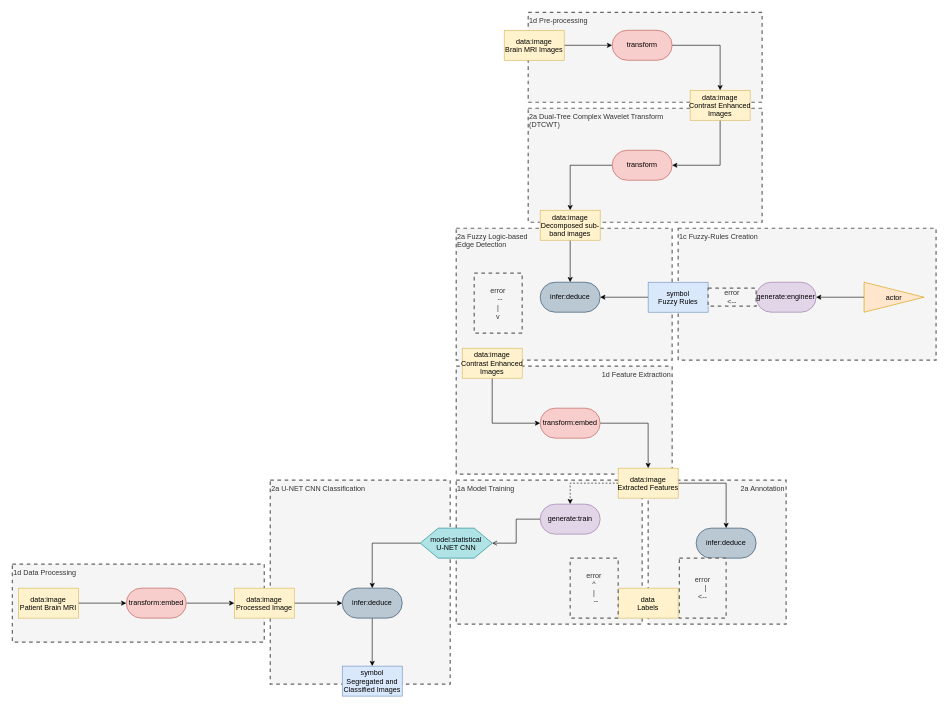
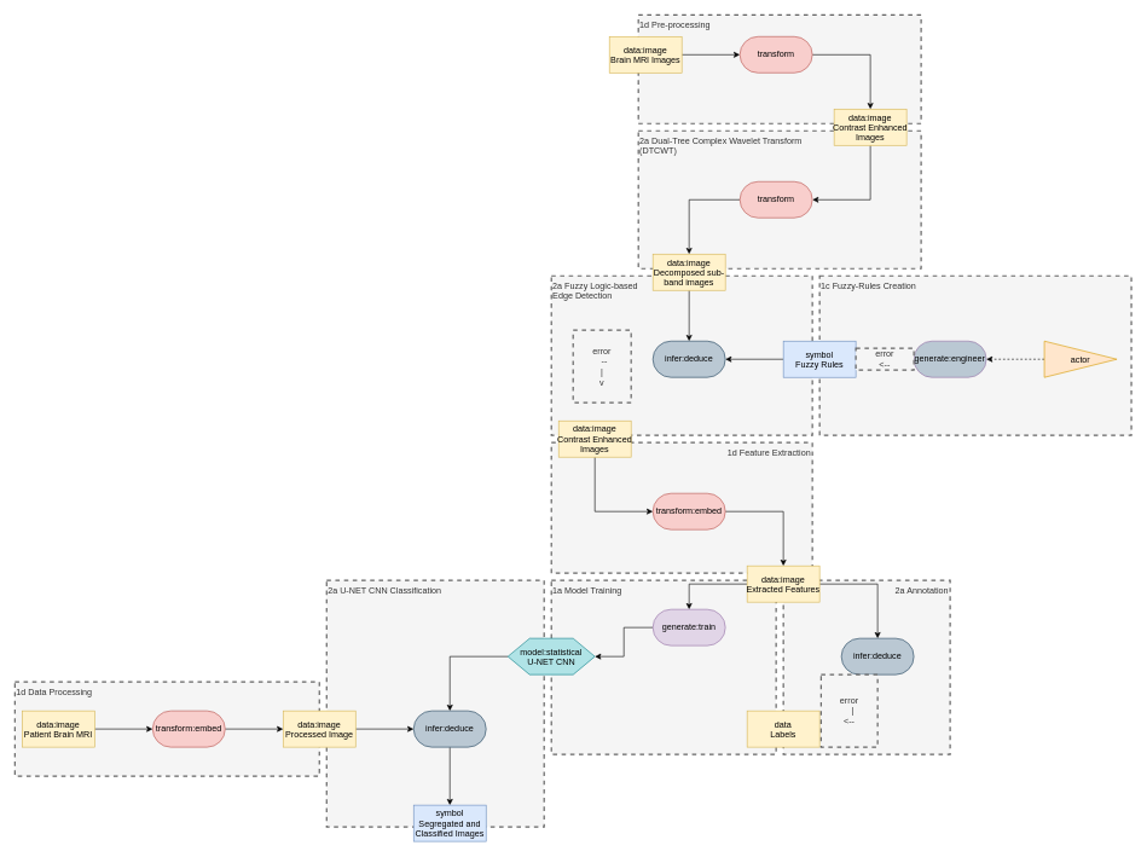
- <mxCell id="24" value="generate:engineer" style="rounded=1;whiteSpace=wrap;html=1;arcSize=50;fillColor=#e1d5e7;strokeColor=#9673a6;" name="generate:engineer" vertex="1" parent="1"><mxGeometry x="1260" y="470" width="100" height="50" as="geometry" /></mxCell>
+ <mxCell id="24" value="generate:engineer" style="rounded=1;whiteSpace=wrap;html=1;arcSize=50;fillColor=#bac8d3;strokeColor=#9673a6;" name="generate:engineer" vertex="1" parent="1"><mxGeometry x="1260" y="470" width="100" height="50" as="geometry" /></mxCell>
- <mxCell id="25" style="edgeStyle=orthogonalEdgeStyle;rounded=0;orthogonalLoop=1;jettySize=auto;html=1;exitX=0;exitY=0.5;exitDx=0;exitDy=0;entryX=1;entryY=0.5;entryDx=0;entryDy=0;" edge="1" parent="1" source="26" target="24"><mxGeometry relative="1" as="geometry" /></mxCell>
+ <mxCell id="25" style="edgeStyle=orthogonalEdgeStyle;rounded=0;orthogonalLoop=1;jettySize=auto;html=1;exitX=0;exitY=0.5;exitDx=0;exitDy=0;entryX=1;entryY=0.5;entryDx=0;entryDy=0;dashed=1;" edge="1" parent="1" source="26" target="24"><mxGeometry relative="1" as="geometry" /></mxCell>
- <mxCell id="34" style="edgeStyle=orthogonalEdgeStyle;rounded=0;orthogonalLoop=1;jettySize=auto;html=1;exitX=0;exitY=0.5;exitDx=0;exitDy=0;entryX=0.5;entryY=0;entryDx=0;entryDy=0;dashed=1;" edge="1" parent="1" source="35" target="40"><mxGeometry relative="1" as="geometry" /></mxCell>
+ <mxCell id="34" style="edgeStyle=orthogonalEdgeStyle;rounded=0;orthogonalLoop=1;jettySize=auto;html=1;exitX=0;exitY=0.5;exitDx=0;exitDy=0;entryX=0.5;entryY=0;entryDx=0;entryDy=0;" edge="1" parent="1" source="35" target="40"><mxGeometry relative="1" as="geometry" /></mxCell>
- <mxCell id="39" style="edgeStyle=orthogonalEdgeStyle;rounded=0;orthogonalLoop=1;jettySize=auto;html=1;exitX=0;exitY=0.5;exitDx=0;exitDy=0;entryX=1;entryY=0.5;entryDx=0;entryDy=0;endArrow=open;" edge="1" parent="1" source="40" target="43"><mxGeometry relative="1" as="geometry" /></mxCell>
+ <mxCell id="39" style="edgeStyle=orthogonalEdgeStyle;rounded=0;orthogonalLoop=1;jettySize=auto;html=1;exitX=0;exitY=0.5;exitDx=0;exitDy=0;entryX=1;entryY=0.5;entryDx=0;entryDy=0;" edge="1" parent="1" source="40" target="43"><mxGeometry relative="1" as="geometry" /></mxCell>
- <mxCell id="41" value="&lt;div&gt;error&lt;/div&gt;&lt;div&gt;^&lt;/div&gt;&lt;div&gt;|&lt;/div&gt;&lt;div&gt;&amp;nbsp; --&lt;/div&gt;" style="text;html=1;align=center;verticalAlign=middle;whiteSpace=wrap;rounded=0;dashed=1;fillColor=#f5f5f5;fontColor=#333333;strokeColor=#666666;strokeWidth=2;" name="text" vertex="1" parent="1"><mxGeometry x="950" y="930" width="80" height="100" as="geometry" /></mxCell>
